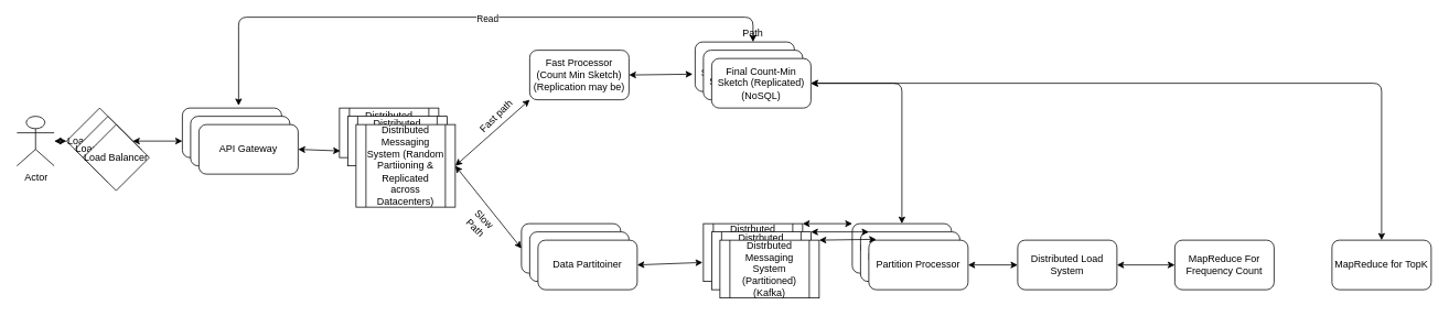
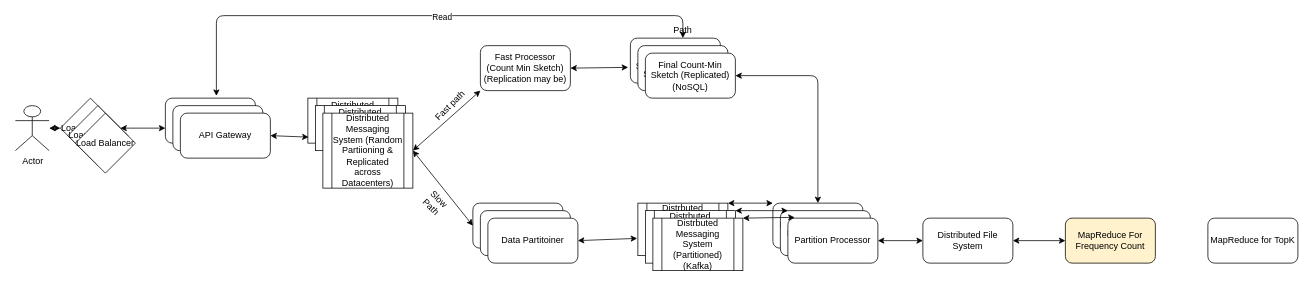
- <mxCell id="43" value="" style="endArrow=classic;startArrow=classic;html=1;exitX=0.5;exitY=0;exitDx=0;exitDy=0;entryX=1;entryY=0.5;entryDx=0;entryDy=0;" parent="1" source="25" target="41" edge="1"><mxGeometry width="50" height="50" relative="1" as="geometry"><mxPoint x="1450" y="240" as="sourcePoint" /><mxPoint x="1500" y="190" as="targetPoint" /><Array as="points"><mxPoint x="1670" y="100" /></Array></mxGeometry></mxCell>
- <mxCell id="23" value="Distributed Load System" style="rounded=1;whiteSpace=wrap;html=1;" parent="1" vertex="1"><mxGeometry x="1230" y="290" width="120" height="60" as="geometry" /></mxCell>
+ <mxCell id="23" value="Distributed File System" style="rounded=1;whiteSpace=wrap;html=1;" parent="1" vertex="1"><mxGeometry x="1230" y="290" width="120" height="60" as="geometry" /></mxCell>
- <mxCell id="24" value="MapReduce For Frequency Count" style="rounded=1;whiteSpace=wrap;html=1;" parent="1" vertex="1"><mxGeometry x="1420" y="290" width="120" height="60" as="geometry" /></mxCell>
+ <mxCell id="24" value="MapReduce For Frequency Count" style="rounded=1;whiteSpace=wrap;html=1;fillColor=#fff2cc;" parent="1" vertex="1"><mxGeometry x="1420" y="290" width="120" height="60" as="geometry" /></mxCell>
